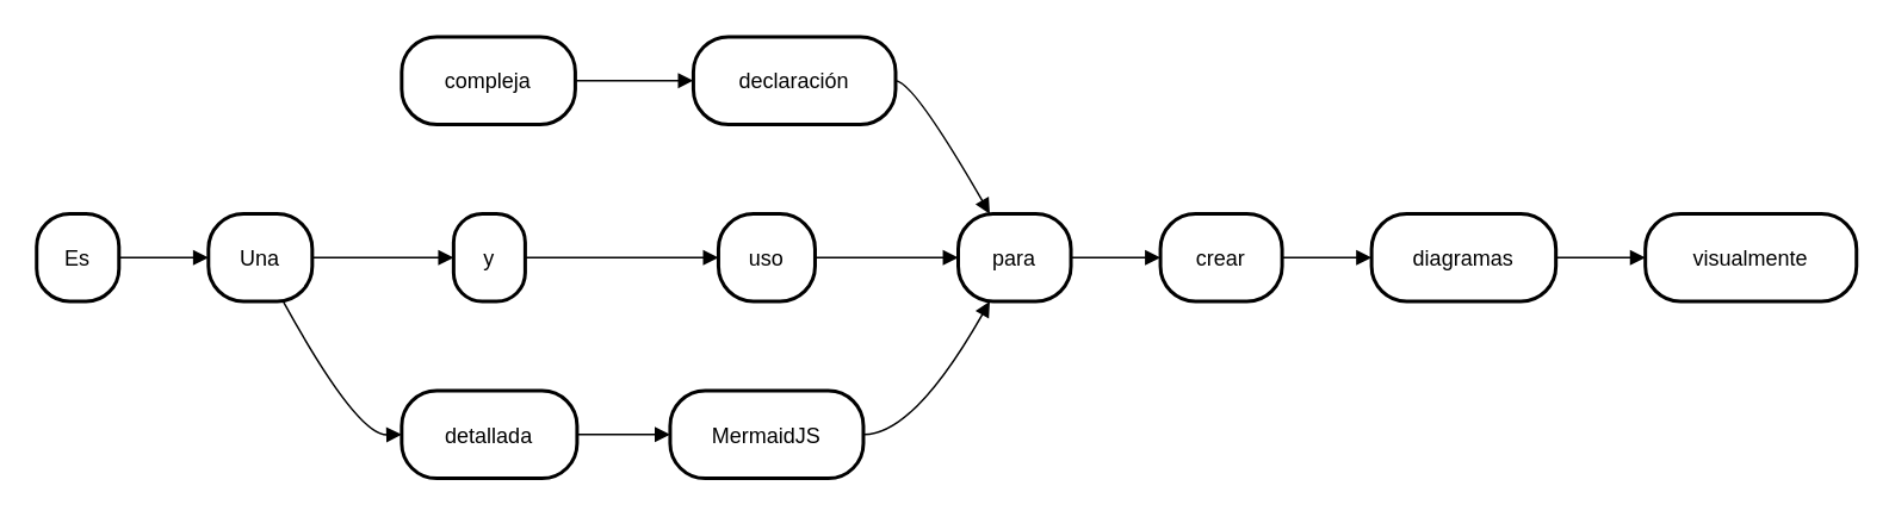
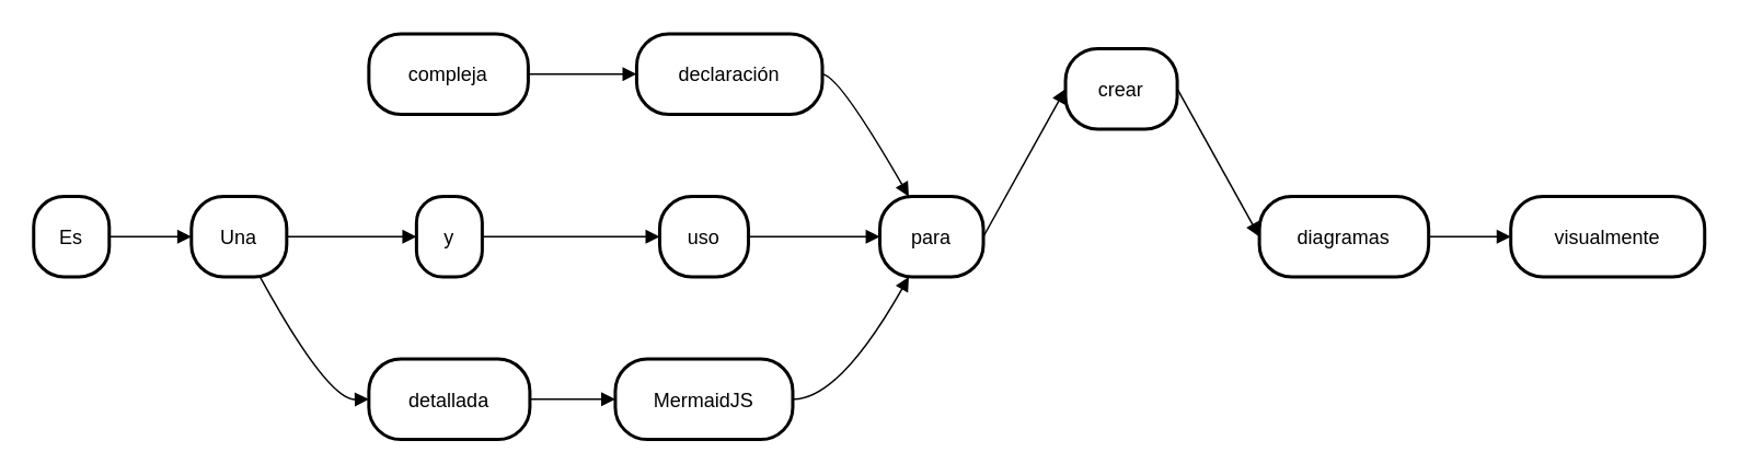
- <mxCell id="11" value="crear" style="rounded=1;arcSize=40;strokeWidth=2" vertex="1" parent="1"><mxGeometry x="648" y="119" width="68" height="49" as="geometry" /></mxCell>
+ <mxCell id="11" value="crear" style="rounded=1;arcSize=40;strokeWidth=2" vertex="1" parent="1"><mxGeometry x="648" y="29" width="68" height="49" as="geometry" /></mxCell>
